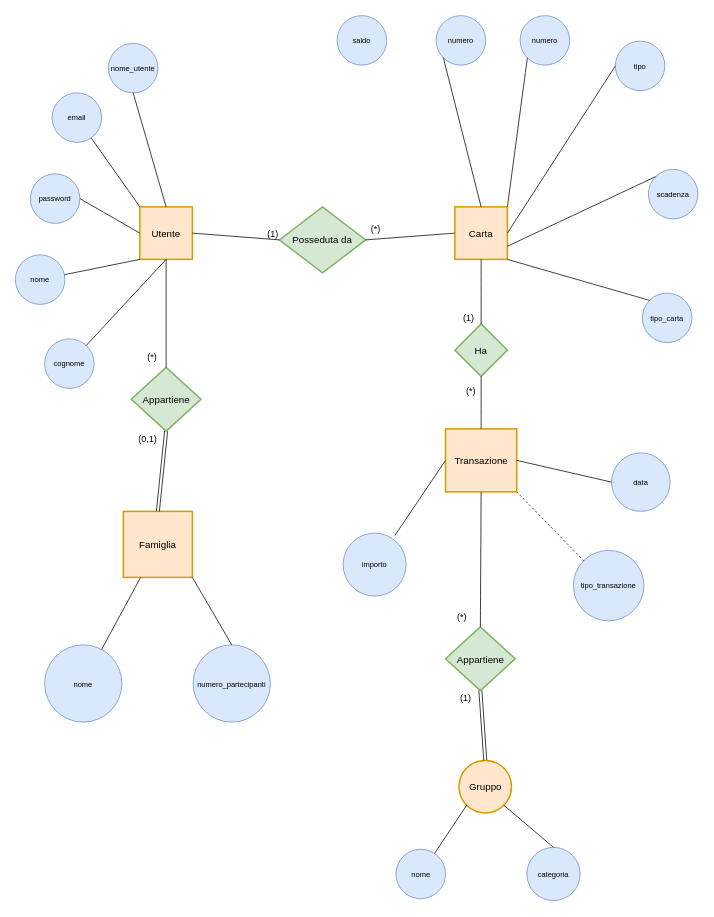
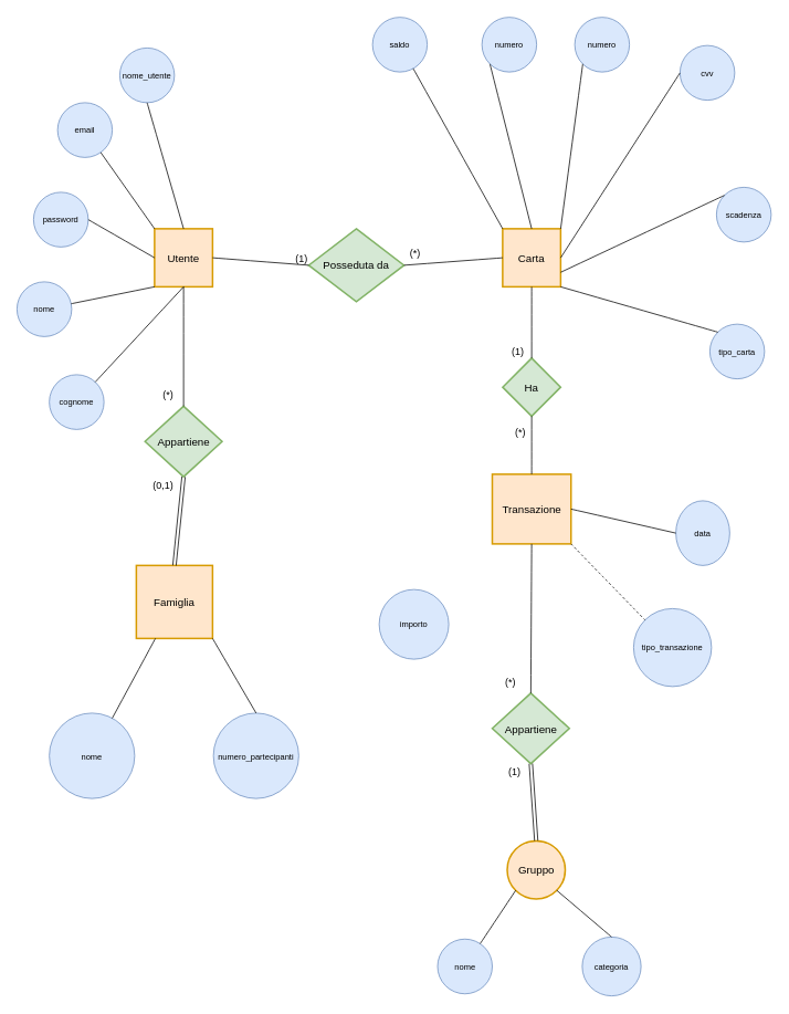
- <mxCell id="4" value="tipo" style="ellipse;whiteSpace=wrap;html=1;aspect=fixed;fontSize=10;fillColor=#dae8fc;strokeColor=#6c8ebf;" parent="1" vertex="1"><mxGeometry x="820" y="54" width="66" height="66" as="geometry" /></mxCell>
+ <mxCell id="4" value="cvv" style="ellipse;whiteSpace=wrap;html=1;aspect=fixed;fontSize=10;fillColor=#dae8fc;strokeColor=#6c8ebf;" parent="1" vertex="1"><mxGeometry x="820" y="54" width="66" height="66" as="geometry" /></mxCell>
+ <mxCell id="26" value="" style="endArrow=none;html=1;rounded=0;fontSize=12;startSize=8;endSize=8;curved=1;entryX=0;entryY=0;entryDx=0;entryDy=0;" parent="1" source="8" target="2" edge="1"><mxGeometry relative="1" as="geometry"><mxPoint x="694" y="588" as="sourcePoint" /><mxPoint x="691" y="395" as="targetPoint" /></mxGeometry></mxCell>
- <mxCell id="43" value="data" style="ellipse;whiteSpace=wrap;html=1;aspect=fixed;fontSize=10;fillColor=#dae8fc;strokeColor=#6c8ebf;" parent="1" vertex="1"><mxGeometry x="815" y="603" width="78" height="78" as="geometry" /></mxCell>
+ <mxCell id="43" value="data" style="ellipse;whiteSpace=wrap;html=1;aspect=fixed;fontSize=10;fillColor=#dae8fc;strokeColor=#6c8ebf;" parent="1" vertex="1"><mxGeometry x="815" y="603" width="65" height="78" as="geometry" /></mxCell>
- <mxCell id="46" value="" style="endArrow=none;html=1;rounded=0;fontSize=12;startSize=8;endSize=8;curved=1;exitX=0;exitY=0.5;exitDx=0;exitDy=0;entryX=0.822;entryY=0.037;entryDx=0;entryDy=0;entryPerimeter=0;" parent="1" source="41" target="45" edge="1"><mxGeometry relative="1" as="geometry"><mxPoint x="527" y="440" as="sourcePoint" /><mxPoint x="687" y="440" as="targetPoint" /></mxGeometry></mxCell>
